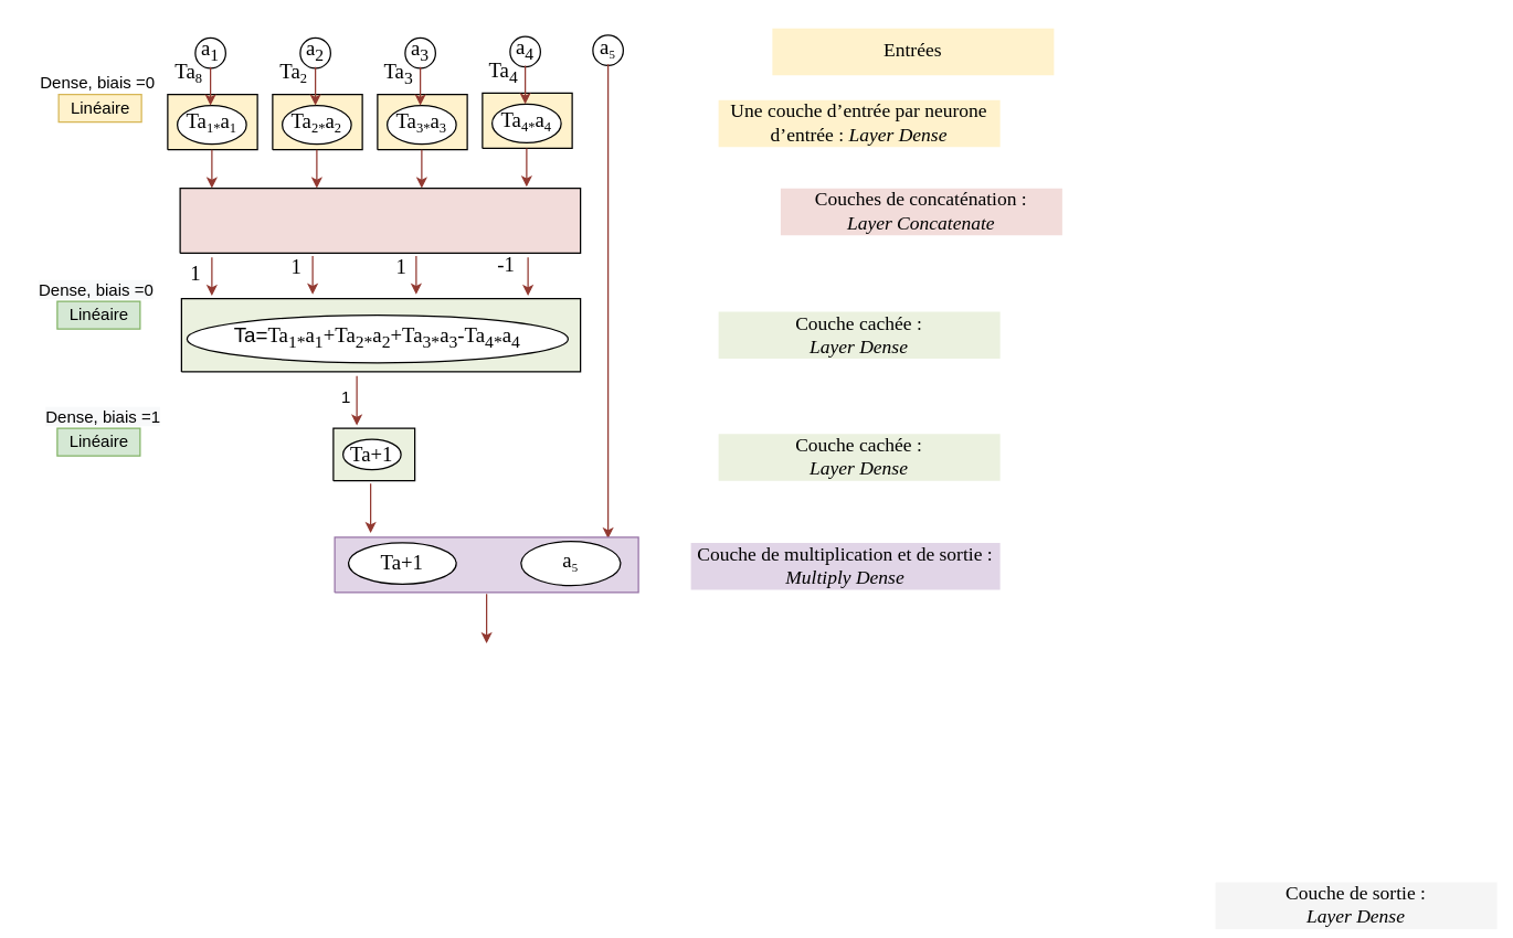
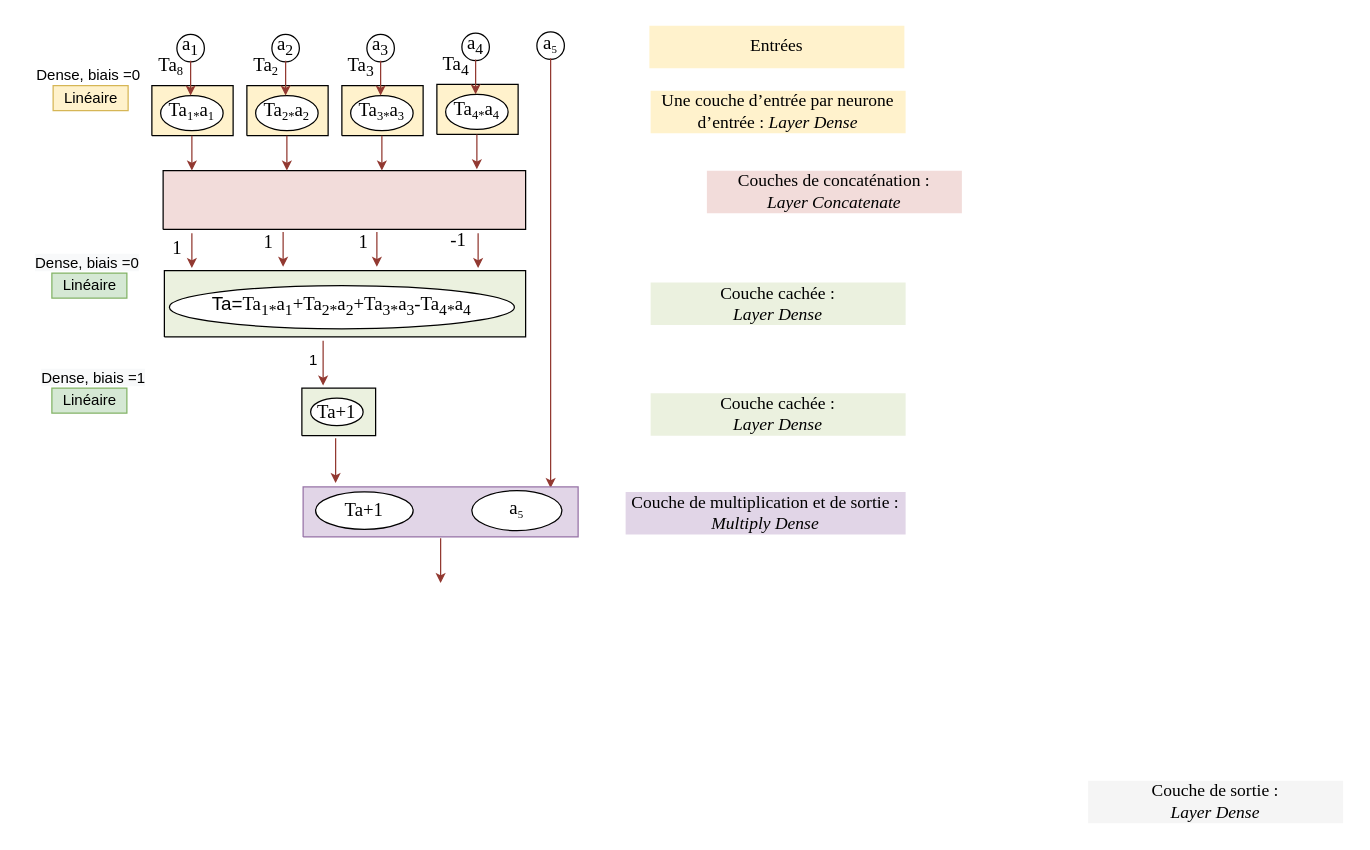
- <mxCell id="56" value="&lt;font style=&quot;font-size: 14px ; font-family: &amp;#34;calibri&amp;#34; ; color: #000000 ; direction: ltr ; letter-spacing: 0px ; line-height: 120% ; opacity: 1&quot;&gt;Entrées&lt;br&gt;&lt;/font&gt;" style="verticalAlign=middle;align=center;vsdxID=192;fillColor=#fff2cc;gradientColor=none;shape=stencil(nZBLDoAgDERP0z3SIyjew0SURgSD+Lu9kMZoXLhwN9O+tukAlrNpJg1SzDH4QW/URgNYgZTkjA4UkwJUgGXng+6DX1zLfmoymdXo17xh5zmRJ6Q42BWCfc2oJfdAr+Yv+AP9Cb7OJ3H/2JG1HNGz/84klThPVCc=);strokeColor=none;labelBackgroundColor=none;rounded=0;html=1;whiteSpace=wrap;" vertex="1" parent="1"><mxGeometry x="559" y="20" width="204" height="34" as="geometry" /></mxCell>
+ <mxCell id="56" value="&lt;font style=&quot;font-size: 14px ; font-family: &amp;#34;calibri&amp;#34; ; color: #000000 ; direction: ltr ; letter-spacing: 0px ; line-height: 120% ; opacity: 1&quot;&gt;Entrées&lt;br&gt;&lt;/font&gt;" style="verticalAlign=middle;align=center;vsdxID=192;fillColor=#fff2cc;gradientColor=none;shape=stencil(nZBLDoAgDERP0z3SIyjew0SURgSD+Lu9kMZoXLhwN9O+tukAlrNpJg1SzDH4QW/URgNYgZTkjA4UkwJUgGXng+6DX1zLfmoymdXo17xh5zmRJ6Q42BWCfc2oJfdAr+Yv+AP9Cb7OJ3H/2JG1HNGz/84klThPVCc=);strokeColor=none;labelBackgroundColor=none;rounded=0;html=1;whiteSpace=wrap;" vertex="1" parent="1"><mxGeometry x="519" y="20" width="204" height="34" as="geometry" /></mxCell>
- <mxCell id="8" value="&lt;font style=&quot;font-size: 14px ; font-family: &amp;#34;calibri&amp;#34; ; color: #000000 ; direction: ltr ; letter-spacing: 0px ; line-height: 120% ; opacity: 1&quot;&gt;Couche de sortie :&lt;br&gt;&lt;i style=&quot;font-family: &amp;#34;themed&amp;#34;&quot;&gt;Layer Dense&lt;/i&gt;&lt;br&gt;&lt;/font&gt;" style="verticalAlign=middle;align=center;vsdxID=196;fillColor=#f5f5f5;shape=stencil(nZBLDoAgDERP0z3SIyjew0SURgSD+Lu9kMZoXLhwN9O+tukAlrNpJg1SzDH4QW/URgNYgZTkjA4UkwJUgGXng+6DX1zLfmoymdXo17xh5zmRJ6Q42BWCfc2oJfdAr+Yv+AP9Cb7OJ3H/2JG1HNGz/84klThPVCc=);strokeColor=none;labelBackgroundColor=none;rounded=0;html=1;whiteSpace=wrap;fontColor=#333333;" vertex="1" parent="1"><mxGeometry x="880" y="639" width="204" height="34" as="geometry" /></mxCell>
+ <mxCell id="8" value="&lt;font style=&quot;font-size: 14px ; font-family: &amp;#34;calibri&amp;#34; ; color: #000000 ; direction: ltr ; letter-spacing: 0px ; line-height: 120% ; opacity: 1&quot;&gt;Couche de sortie :&lt;br&gt;&lt;i style=&quot;font-family: &amp;#34;themed&amp;#34;&quot;&gt;Layer Dense&lt;/i&gt;&lt;br&gt;&lt;/font&gt;" style="verticalAlign=middle;align=center;vsdxID=196;fillColor=#f5f5f5;shape=stencil(nZBLDoAgDERP0z3SIyjew0SURgSD+Lu9kMZoXLhwN9O+tukAlrNpJg1SzDH4QW/URgNYgZTkjA4UkwJUgGXng+6DX1zLfmoymdXo17xh5zmRJ6Q42BWCfc2oJfdAr+Yv+AP9Cb7OJ3H/2JG1HNGz/84klThPVCc=);strokeColor=none;labelBackgroundColor=none;rounded=0;html=1;whiteSpace=wrap;fontColor=#333333;" vertex="1" parent="1"><mxGeometry x="870" y="624" width="204" height="34" as="geometry" /></mxCell>
